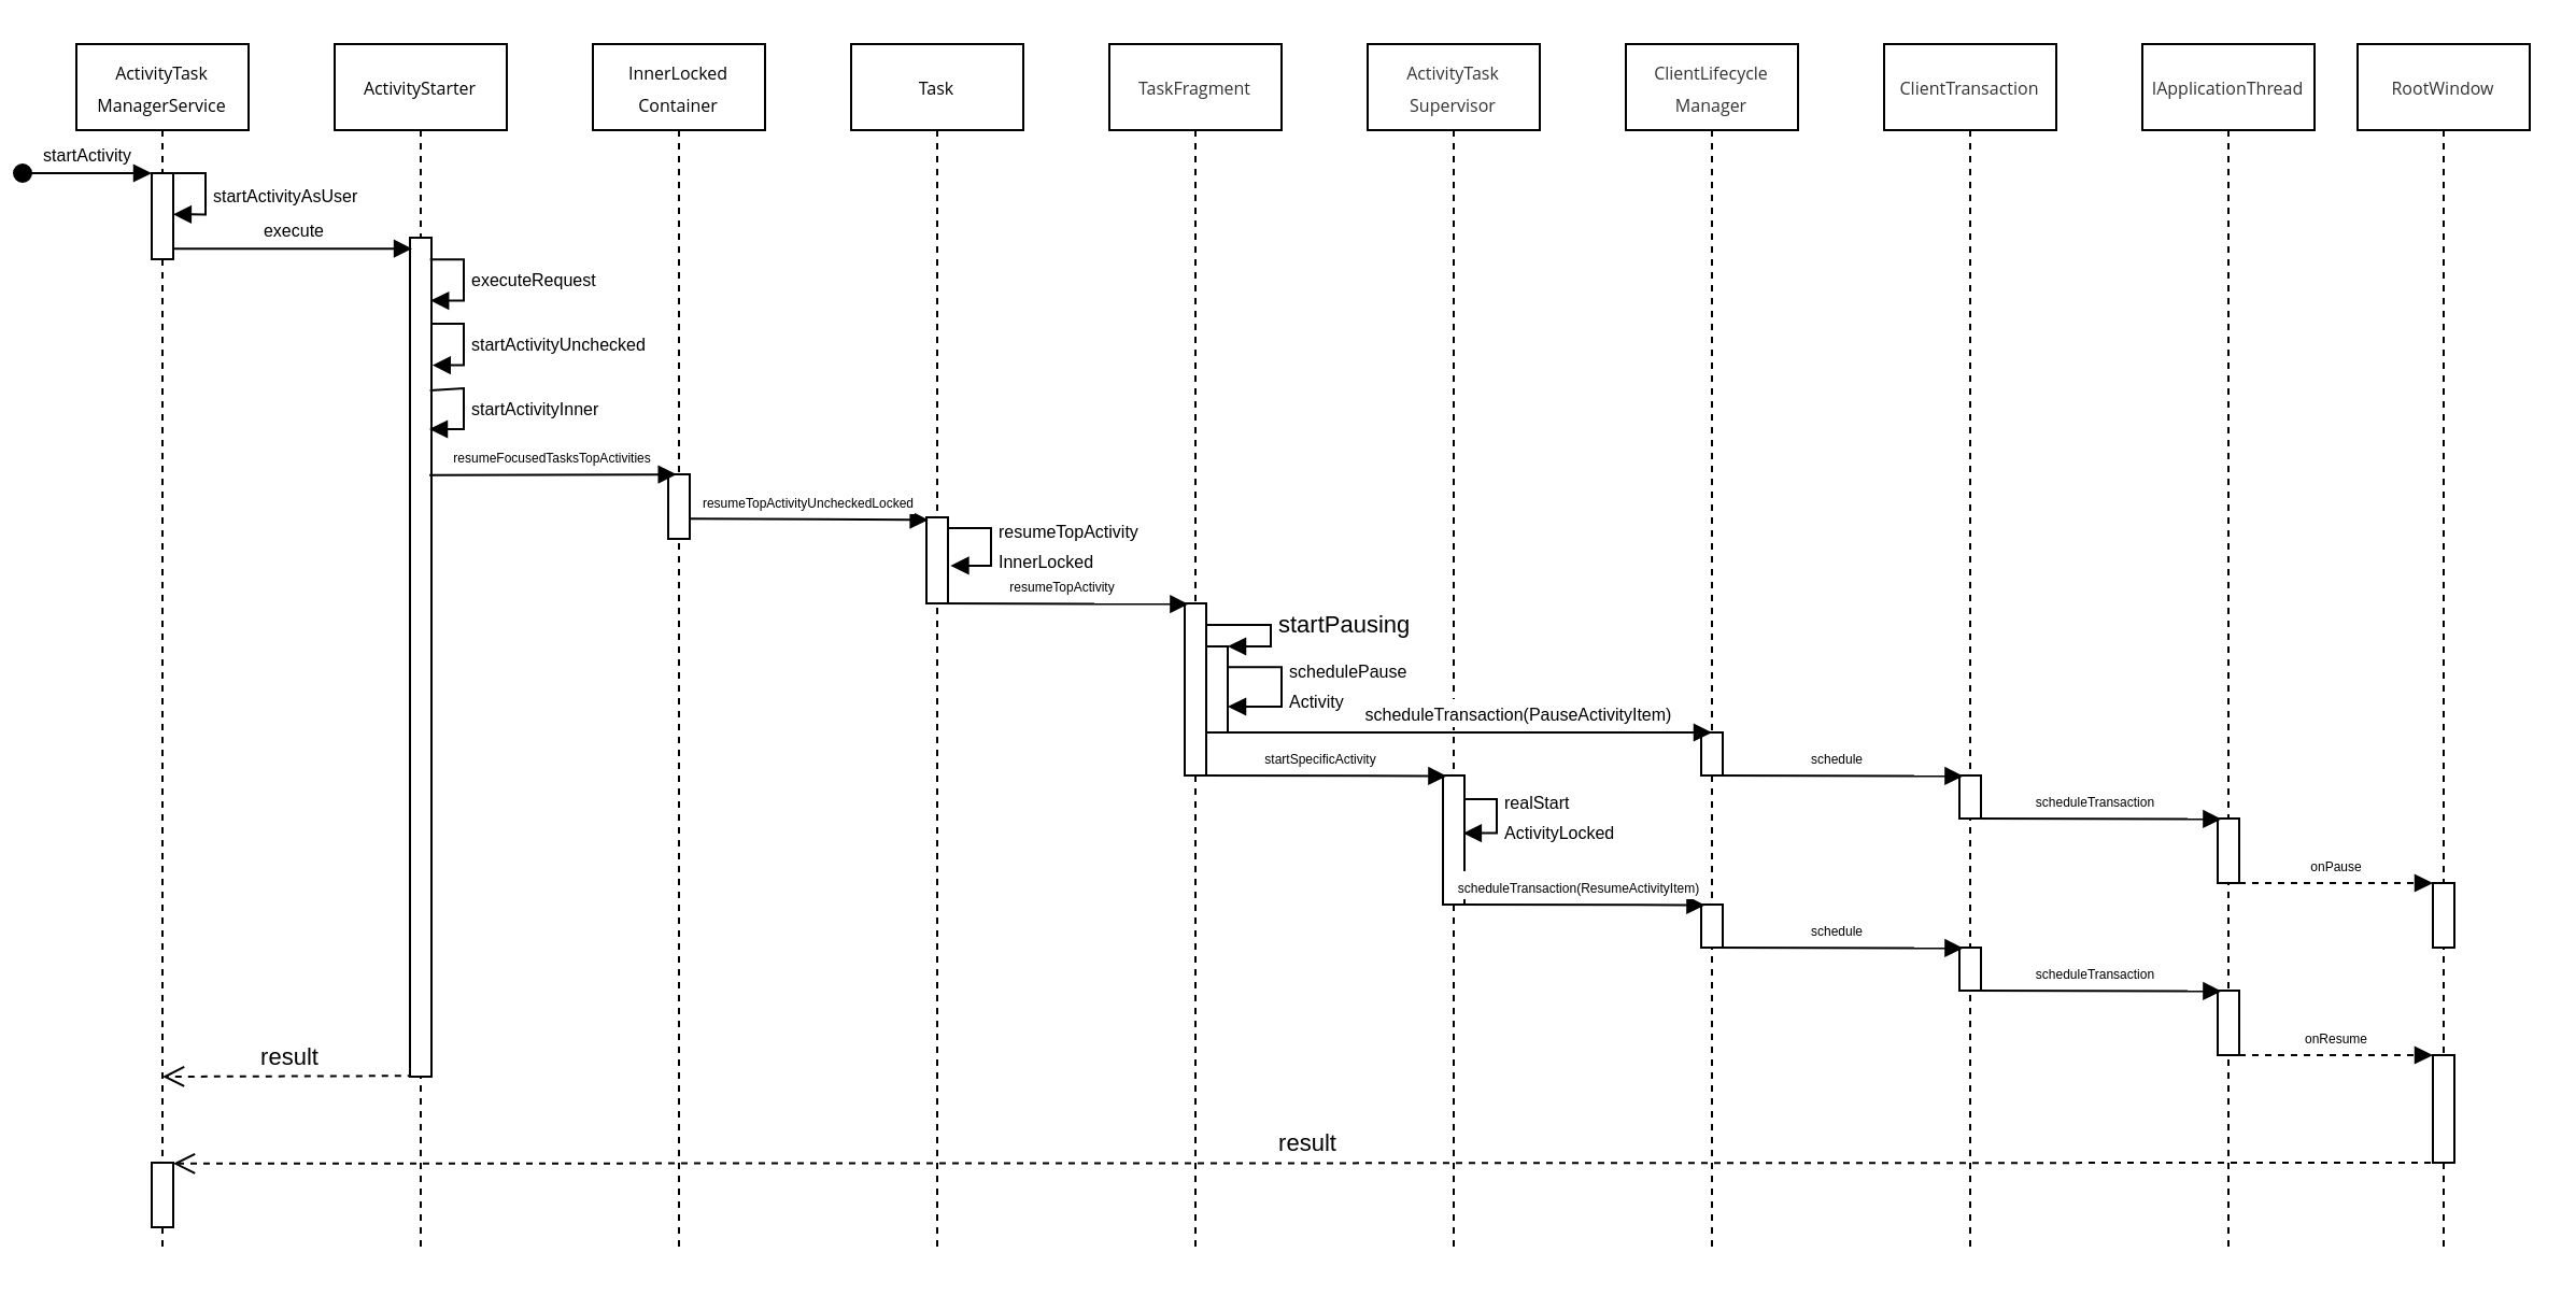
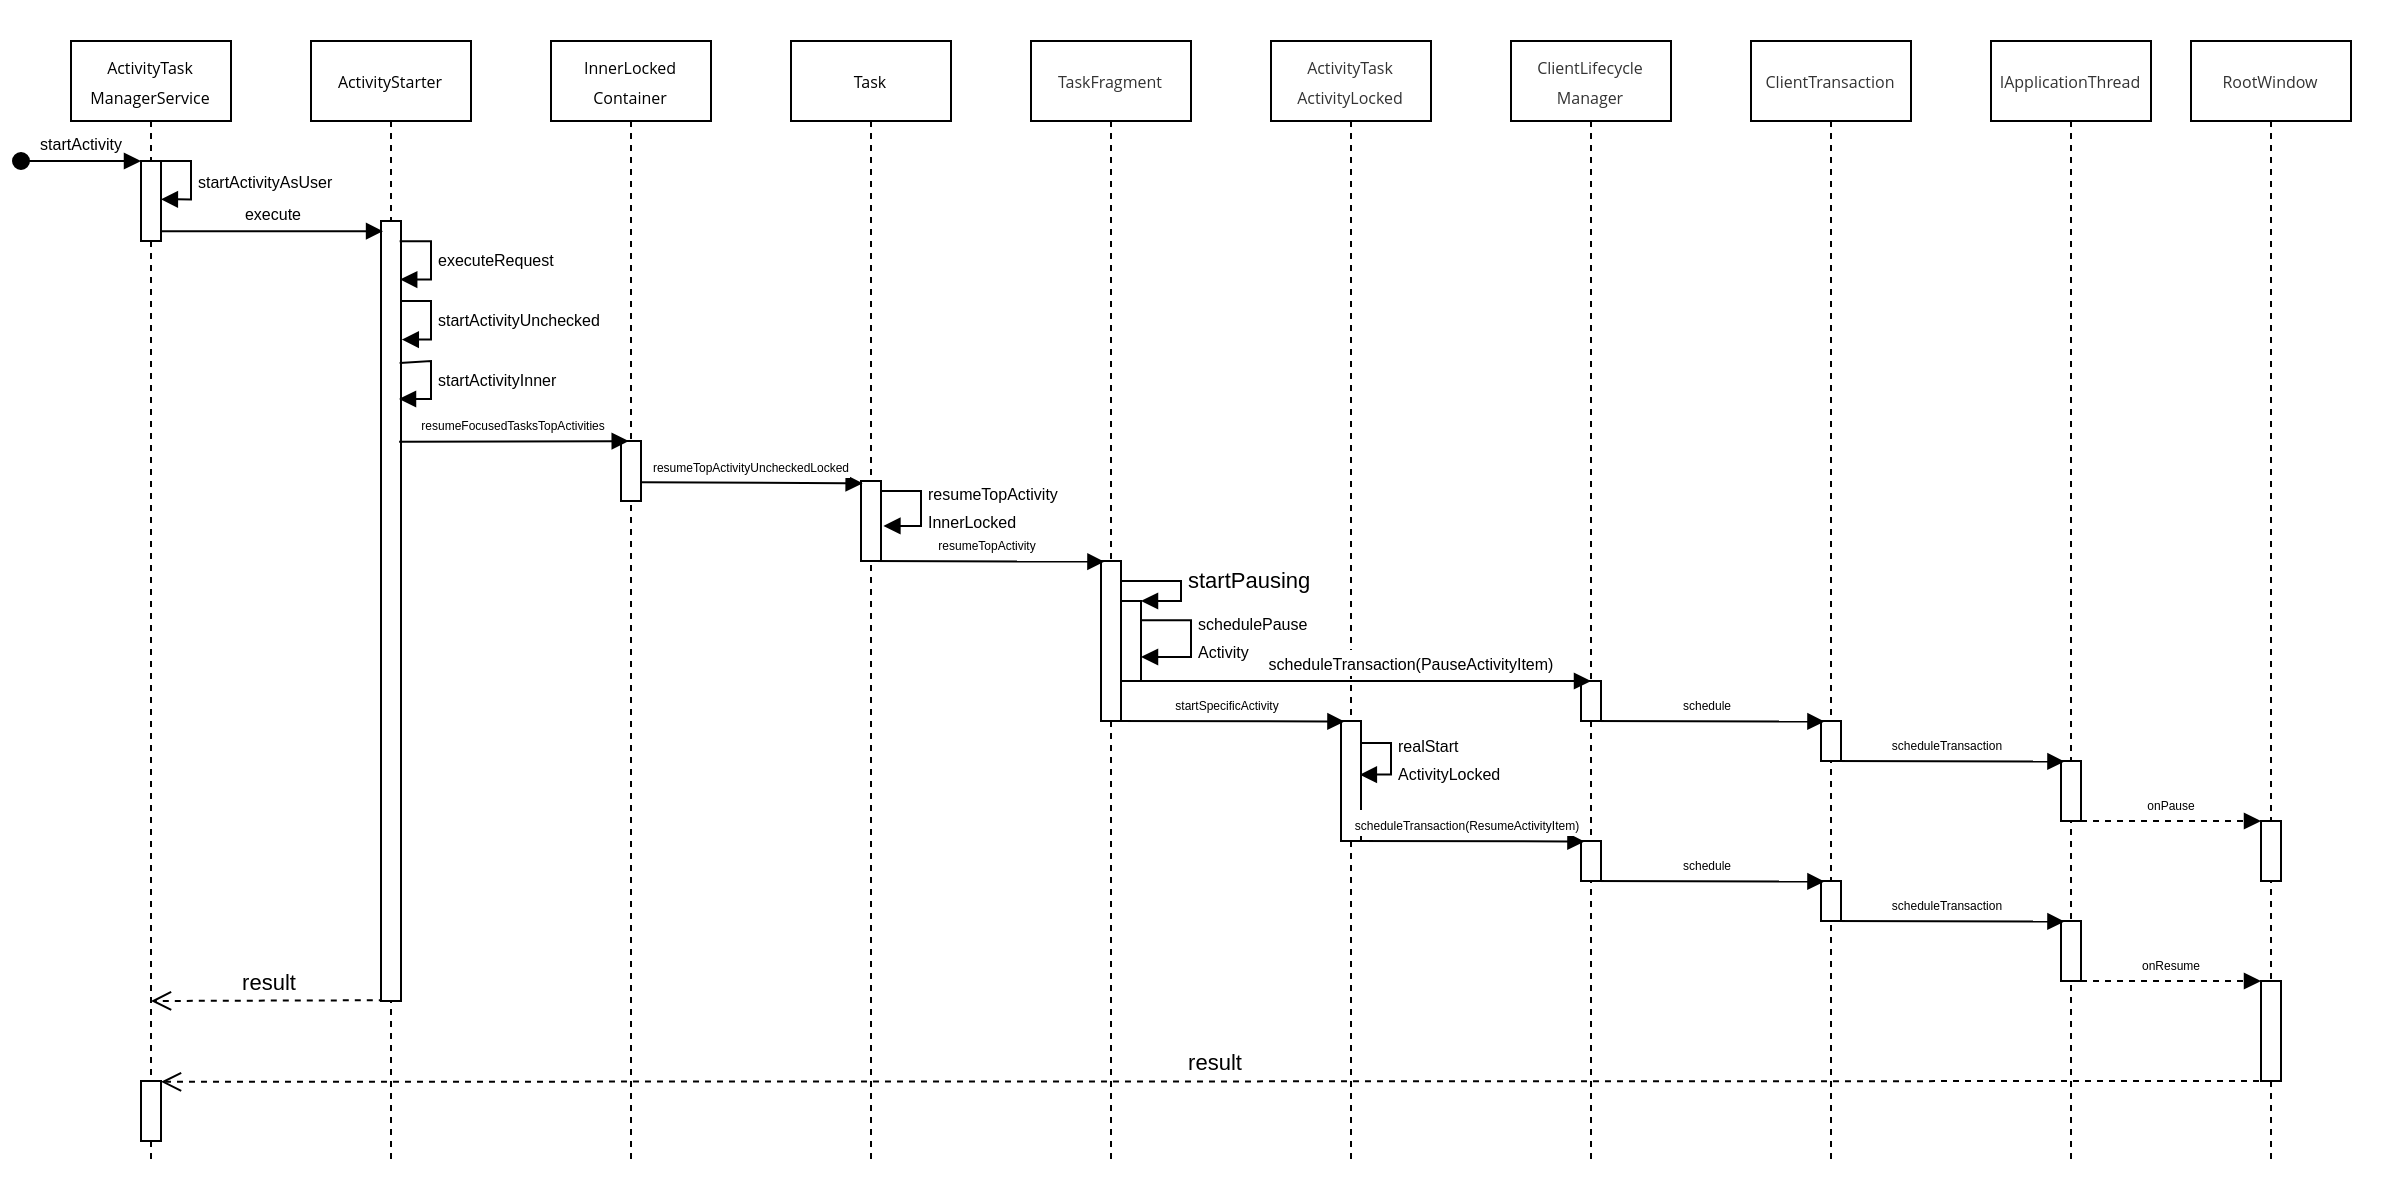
- <mxCell id="25" value="&lt;font color=&quot;#333333&quot; face=&quot;open sans, clear sans, helvetica neue, helvetica, arial, segoe ui emoji, sans-serif&quot;&gt;&lt;span style=&quot;font-size: 8px&quot;&gt;ActivityTask&lt;br&gt;Supervisor&lt;/span&gt;&lt;/font&gt;" style="shape=umlLifeline;perimeter=lifelinePerimeter;whiteSpace=wrap;html=1;container=1;collapsible=0;recursiveResize=0;outlineConnect=0;" parent="1" vertex="1"><mxGeometry x="620" y="20" width="80" height="560" as="geometry" /></mxCell>
+ <mxCell id="25" value="&lt;font color=&quot;#333333&quot; face=&quot;open sans, clear sans, helvetica neue, helvetica, arial, segoe ui emoji, sans-serif&quot;&gt;&lt;span style=&quot;font-size: 8px&quot;&gt;ActivityTask&lt;br&gt;ActivityLocked&lt;/span&gt;&lt;/font&gt;" style="shape=umlLifeline;perimeter=lifelinePerimeter;whiteSpace=wrap;html=1;container=1;collapsible=0;recursiveResize=0;outlineConnect=0;" parent="1" vertex="1"><mxGeometry x="620" y="20" width="80" height="560" as="geometry" /></mxCell>
